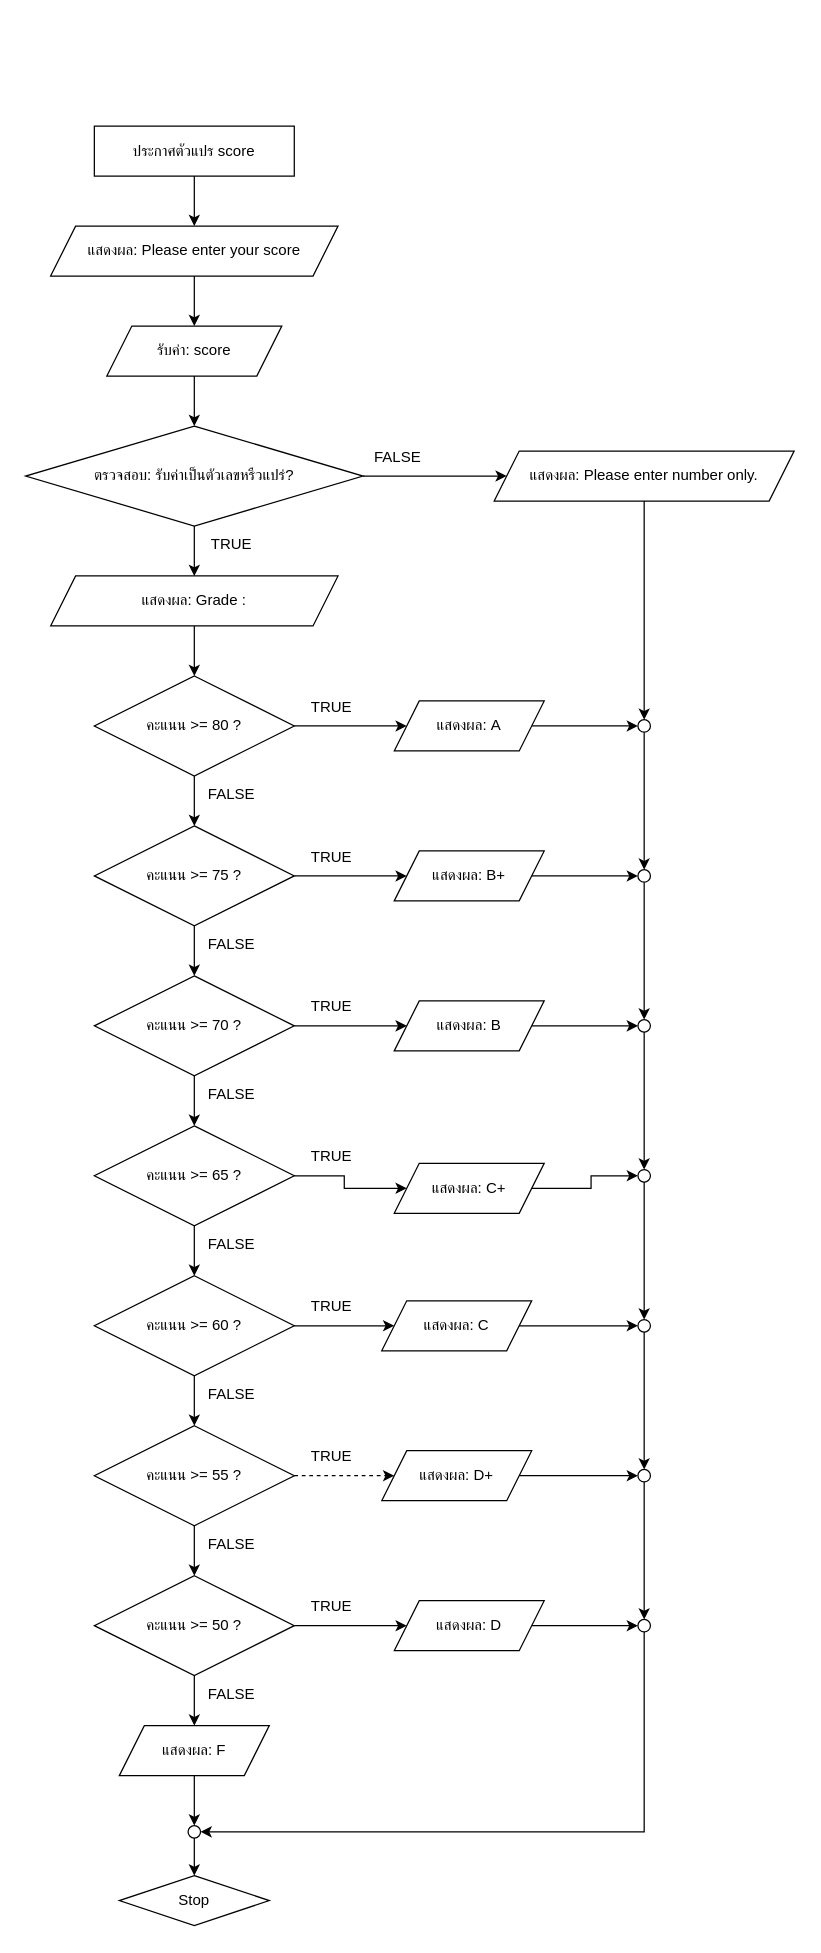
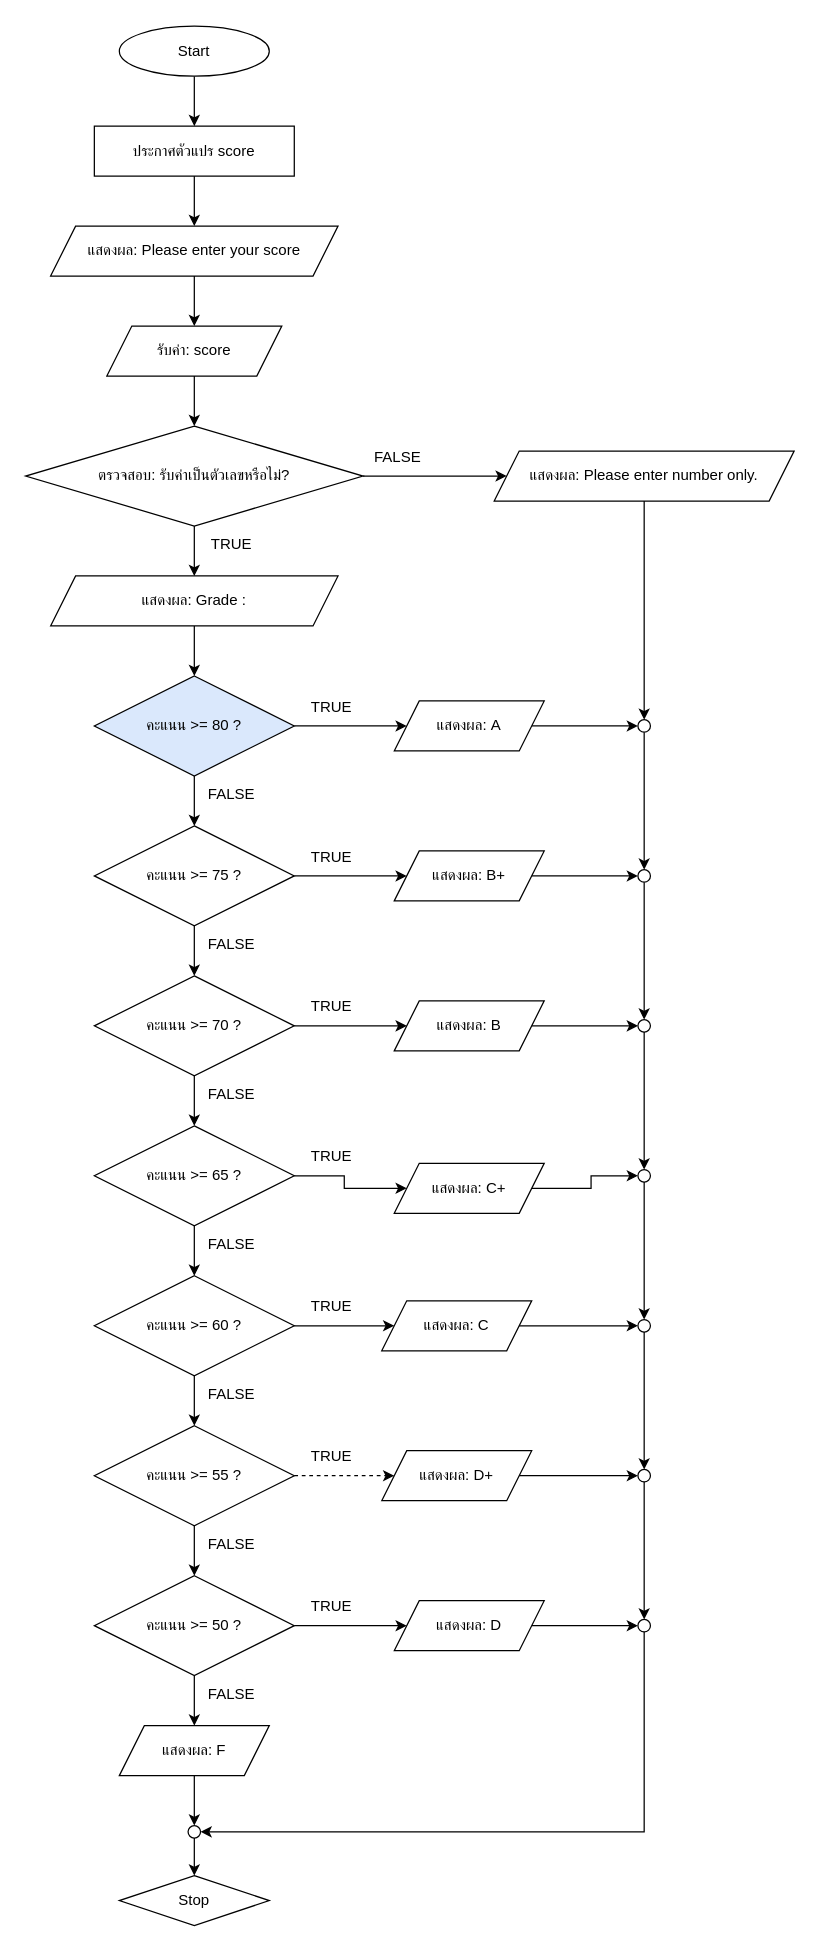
+ <mxCell id="3" value="Start" style="ellipse;whiteSpace=wrap;html=1;" vertex="1" parent="1"><mxGeometry x="95" width="120" height="40" as="geometry" y="20" /></mxCell>
+ <mxCell id="2" value="" style="edgeStyle=orthogonalEdgeStyle;rounded=0;orthogonalLoop=1;jettySize=auto;html=1;" edge="1" parent="1" source="3" target="30"><mxGeometry relative="1" as="geometry" /></mxCell>
- <mxCell id="6" value="ตรวจสอบ: รับค่าเป็นตัวเลขหรืวแปร่?" style="rhombus;whiteSpace=wrap;html=1;" vertex="1" parent="1"><mxGeometry x="20" y="340" width="270" height="80" as="geometry" /></mxCell>
+ <mxCell id="6" value="ตรวจสอบ: รับค่าเป็นตัวเลขหรือไม่?" style="rhombus;whiteSpace=wrap;html=1;" vertex="1" parent="1"><mxGeometry x="20" y="340" width="270" height="80" as="geometry" /></mxCell>
- <mxCell id="9" value="คะแนน &gt;= 80 ?" style="rhombus;whiteSpace=wrap;html=1;" vertex="1" parent="1"><mxGeometry x="75" y="540" width="160" height="80" as="geometry" /></mxCell>
+ <mxCell id="9" value="คะแนน &gt;= 80 ?" style="rhombus;whiteSpace=wrap;html=1;fillColor=#dae8fc;" vertex="1" parent="1"><mxGeometry x="75" y="540" width="160" height="80" as="geometry" /></mxCell>
